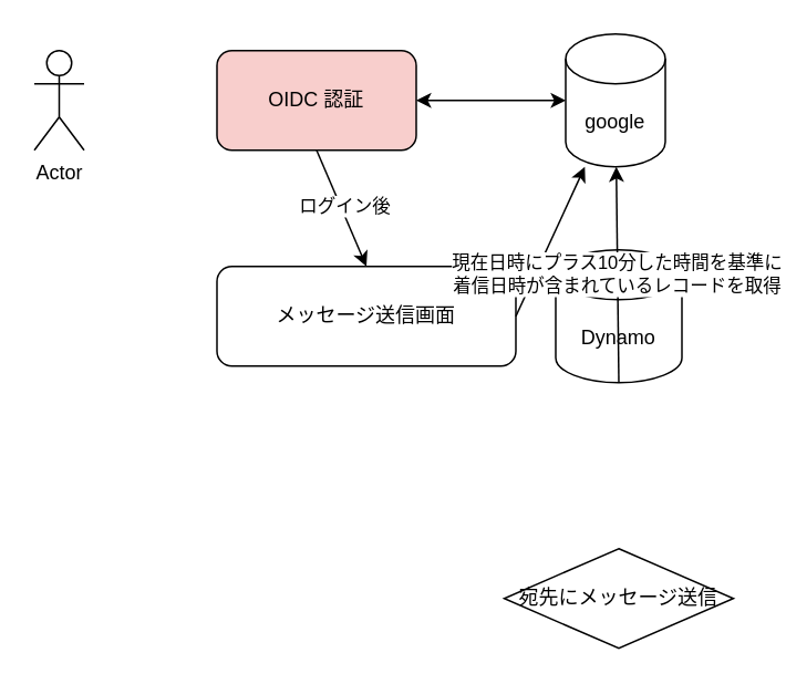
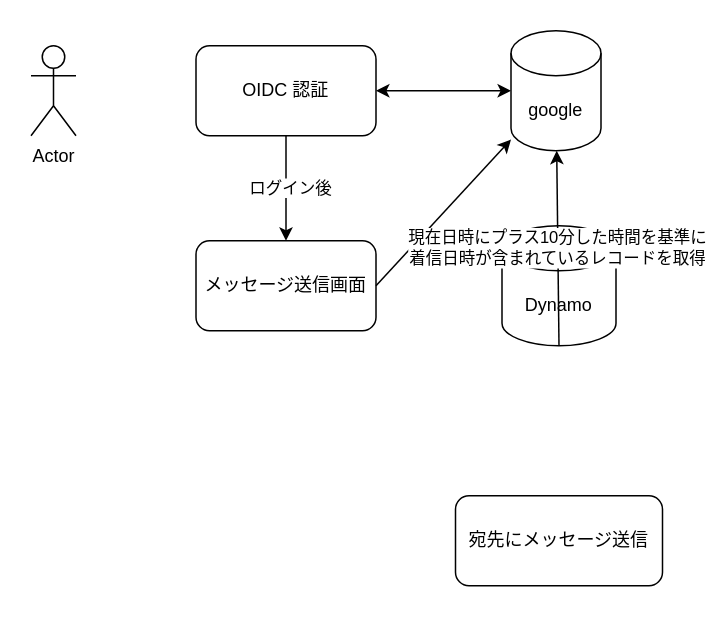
- <mxCell id="2" value="OIDC 認証" style="rounded=1;whiteSpace=wrap;html=1;fillColor=#f8cecc;" vertex="1" parent="1"><mxGeometry x="130" y="30" width="120" height="60" as="geometry" /></mxCell>
+ <mxCell id="2" value="OIDC 認証" style="rounded=1;whiteSpace=wrap;html=1;" vertex="1" parent="1"><mxGeometry x="130" y="30" width="120" height="60" as="geometry" /></mxCell>
- <mxCell id="6" value="メッセージ送信画面" style="rounded=1;whiteSpace=wrap;html=1;" vertex="1" parent="1"><mxGeometry x="130" y="160" width="180" height="60" as="geometry" /></mxCell>
+ <mxCell id="6" value="メッセージ送信画面" style="rounded=1;whiteSpace=wrap;html=1;" vertex="1" parent="1"><mxGeometry x="130" y="160" width="120" height="60" as="geometry" /></mxCell>
- <mxCell id="11" value="宛先にメッセージ送信" style="rhombus;whiteSpace=wrap;html=1;" vertex="1" parent="1"><mxGeometry x="303" y="330" width="138" height="60" as="geometry" /></mxCell>
+ <mxCell id="11" value="宛先にメッセージ送信" style="rounded=1;whiteSpace=wrap;html=1;" vertex="1" parent="1"><mxGeometry x="303" y="330" width="138" height="60" as="geometry" /></mxCell>
